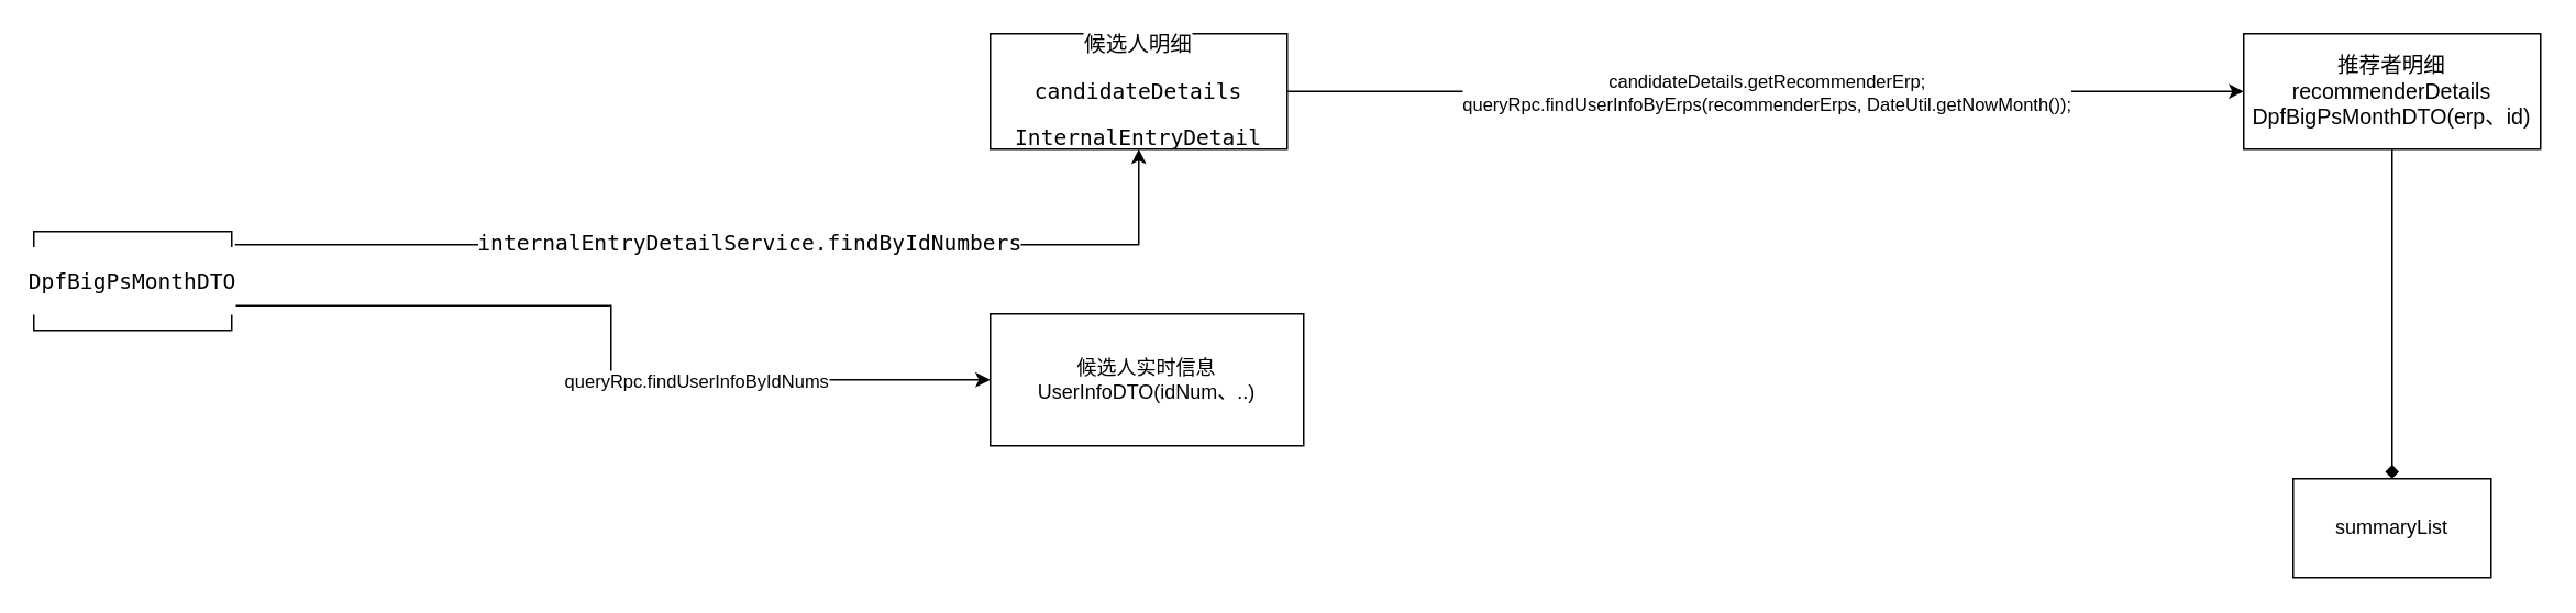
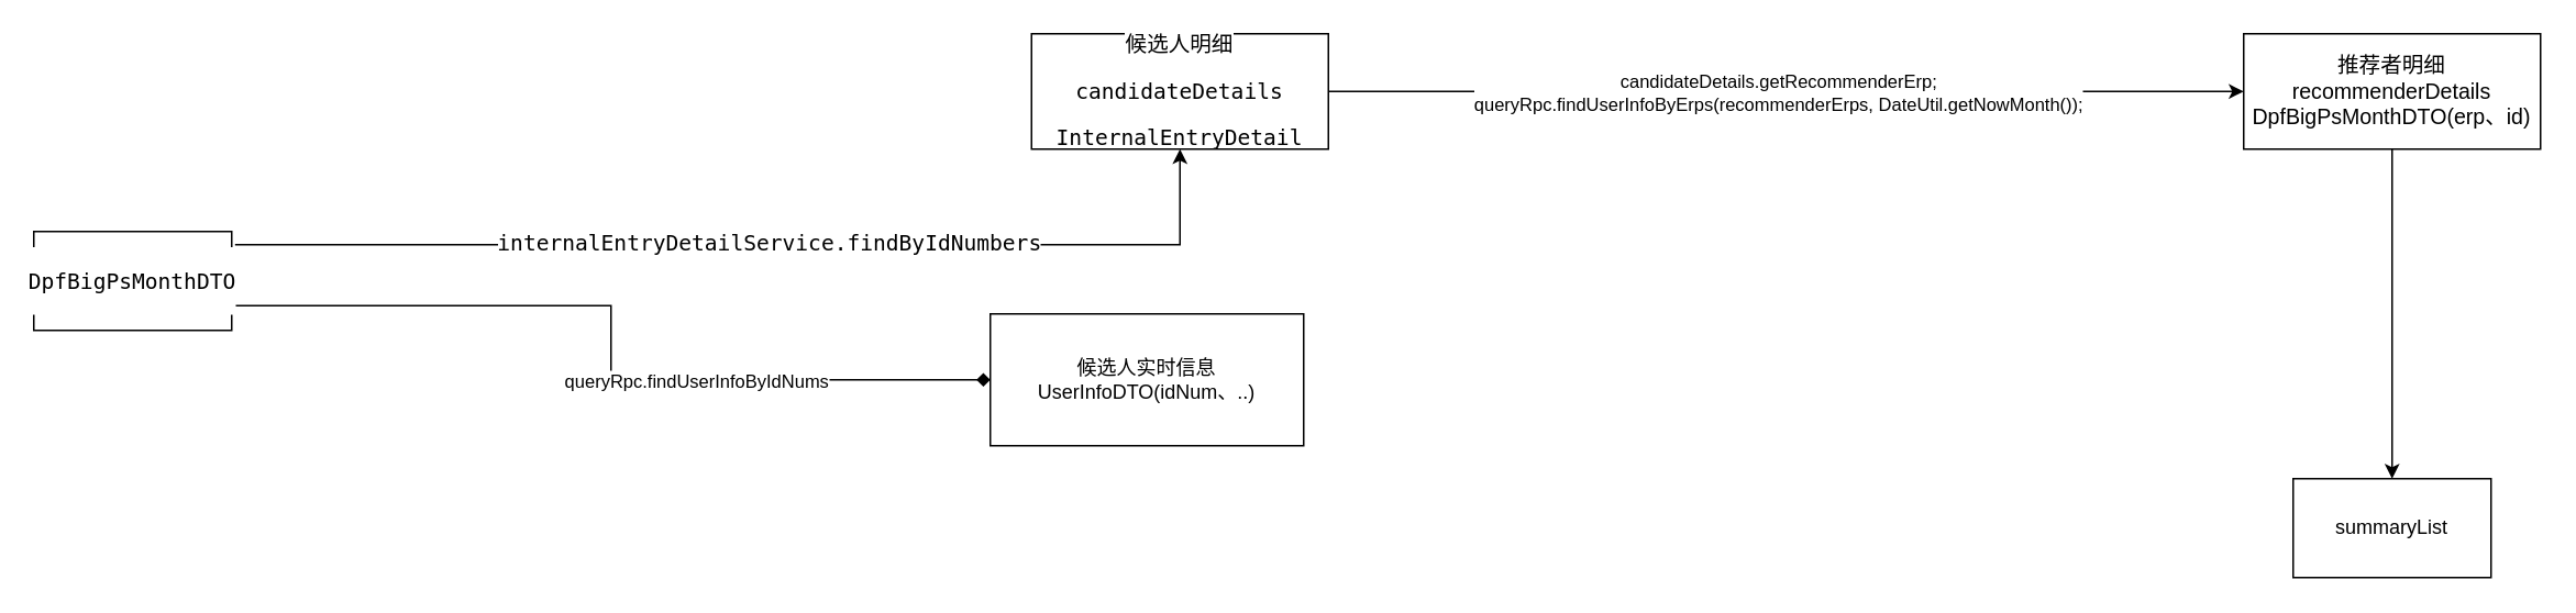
- <mxCell id="9" value="&lt;pre style=&quot;font-family: &amp;#34;jetbrains mono&amp;#34; , monospace ; font-size: 9.8pt&quot;&gt;&lt;span style=&quot;background-color: rgb(255 , 255 , 255)&quot;&gt;候选人明细&lt;/span&gt;&lt;/pre&gt;&lt;font face=&quot;jetbrains mono, monospace&quot;&gt;&lt;span style=&quot;font-size: 13.067px&quot;&gt;candidateDetails&lt;/span&gt;&lt;/font&gt;&lt;pre style=&quot;font-family: &amp;#34;jetbrains mono&amp;#34; , monospace ; font-size: 9.8pt&quot;&gt;InternalEntryDetail&lt;/pre&gt;" style="whiteSpace=wrap;html=1;rounded=0;" vertex="1" parent="1"><mxGeometry x="600" y="20" width="180" height="70" as="geometry" /></mxCell>
+ <mxCell id="9" value="&lt;pre style=&quot;font-family: &amp;#34;jetbrains mono&amp;#34; , monospace ; font-size: 9.8pt&quot;&gt;&lt;span style=&quot;background-color: rgb(255 , 255 , 255)&quot;&gt;候选人明细&lt;/span&gt;&lt;/pre&gt;&lt;font face=&quot;jetbrains mono, monospace&quot;&gt;&lt;span style=&quot;font-size: 13.067px&quot;&gt;candidateDetails&lt;/span&gt;&lt;/font&gt;&lt;pre style=&quot;font-family: &amp;#34;jetbrains mono&amp;#34; , monospace ; font-size: 9.8pt&quot;&gt;InternalEntryDetail&lt;/pre&gt;" style="whiteSpace=wrap;html=1;rounded=0;" vertex="1" parent="1"><mxGeometry x="625" y="20" width="180" height="70" as="geometry" /></mxCell>
- <mxCell id="4" style="edgeStyle=orthogonalEdgeStyle;rounded=0;orthogonalLoop=1;jettySize=auto;html=1;exitX=1;exitY=0.75;exitDx=0;exitDy=0;entryX=0;entryY=0.5;entryDx=0;entryDy=0;fontColor=#000000;" edge="1" parent="1" source="6" target="10"><mxGeometry relative="1" as="geometry" /></mxCell>
+ <mxCell id="4" style="edgeStyle=orthogonalEdgeStyle;rounded=0;orthogonalLoop=1;jettySize=auto;html=1;exitX=1;exitY=0.75;exitDx=0;exitDy=0;entryX=0;entryY=0.5;entryDx=0;entryDy=0;fontColor=#000000;endArrow=diamond;" edge="1" parent="1" source="6" target="10"><mxGeometry relative="1" as="geometry" /></mxCell>
- <mxCell id="11" style="edgeStyle=orthogonalEdgeStyle;rounded=0;orthogonalLoop=1;jettySize=auto;html=1;fontColor=#000000;endArrow=diamond;" edge="1" parent="1" source="12" target="13"><mxGeometry relative="1" as="geometry" /></mxCell>
+ <mxCell id="11" style="edgeStyle=orthogonalEdgeStyle;rounded=0;orthogonalLoop=1;jettySize=auto;html=1;fontColor=#000000;" edge="1" parent="1" source="12" target="13"><mxGeometry relative="1" as="geometry" /></mxCell>
